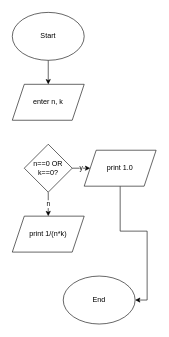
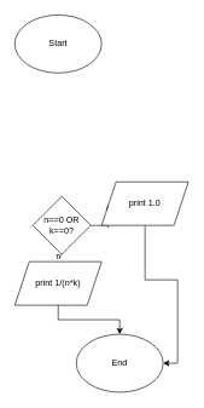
- <mxCell id="2" style="edgeStyle=orthogonalEdgeStyle;rounded=0;orthogonalLoop=1;jettySize=auto;html=1;exitX=0.5;exitY=1;exitDx=0;exitDy=0;entryX=0.5;entryY=0;entryDx=0;entryDy=0;" edge="1" parent="1" source="3" target="4"><mxGeometry relative="1" as="geometry" /></mxCell>
- <mxCell id="4" value="enter n, k" style="shape=parallelogram;perimeter=parallelogramPerimeter;whiteSpace=wrap;html=1;fixedSize=1;" vertex="1" parent="1"><mxGeometry x="20" y="140" width="120" height="60" as="geometry" /></mxCell>
- <mxCell id="7" value="n==0 OR k==0?" style="rhombus;whiteSpace=wrap;html=1;" vertex="1" parent="1"><mxGeometry x="40" y="240" width="80" height="80" as="geometry" /></mxCell>
+ <mxCell id="7" value="n==0 OR k==0?" style="rhombus;whiteSpace=wrap;html=1;" vertex="1" parent="1"><mxGeometry x="45" y="270" width="80" height="80" as="geometry" /></mxCell>
+ <mxCell id="10" style="edgeStyle=orthogonalEdgeStyle;rounded=0;orthogonalLoop=1;jettySize=auto;html=1;exitX=0.5;exitY=1;exitDx=0;exitDy=0;entryX=0.5;entryY=0;entryDx=0;entryDy=0;" edge="1" parent="1" source="11" target="12"><mxGeometry relative="1" as="geometry" /></mxCell>
